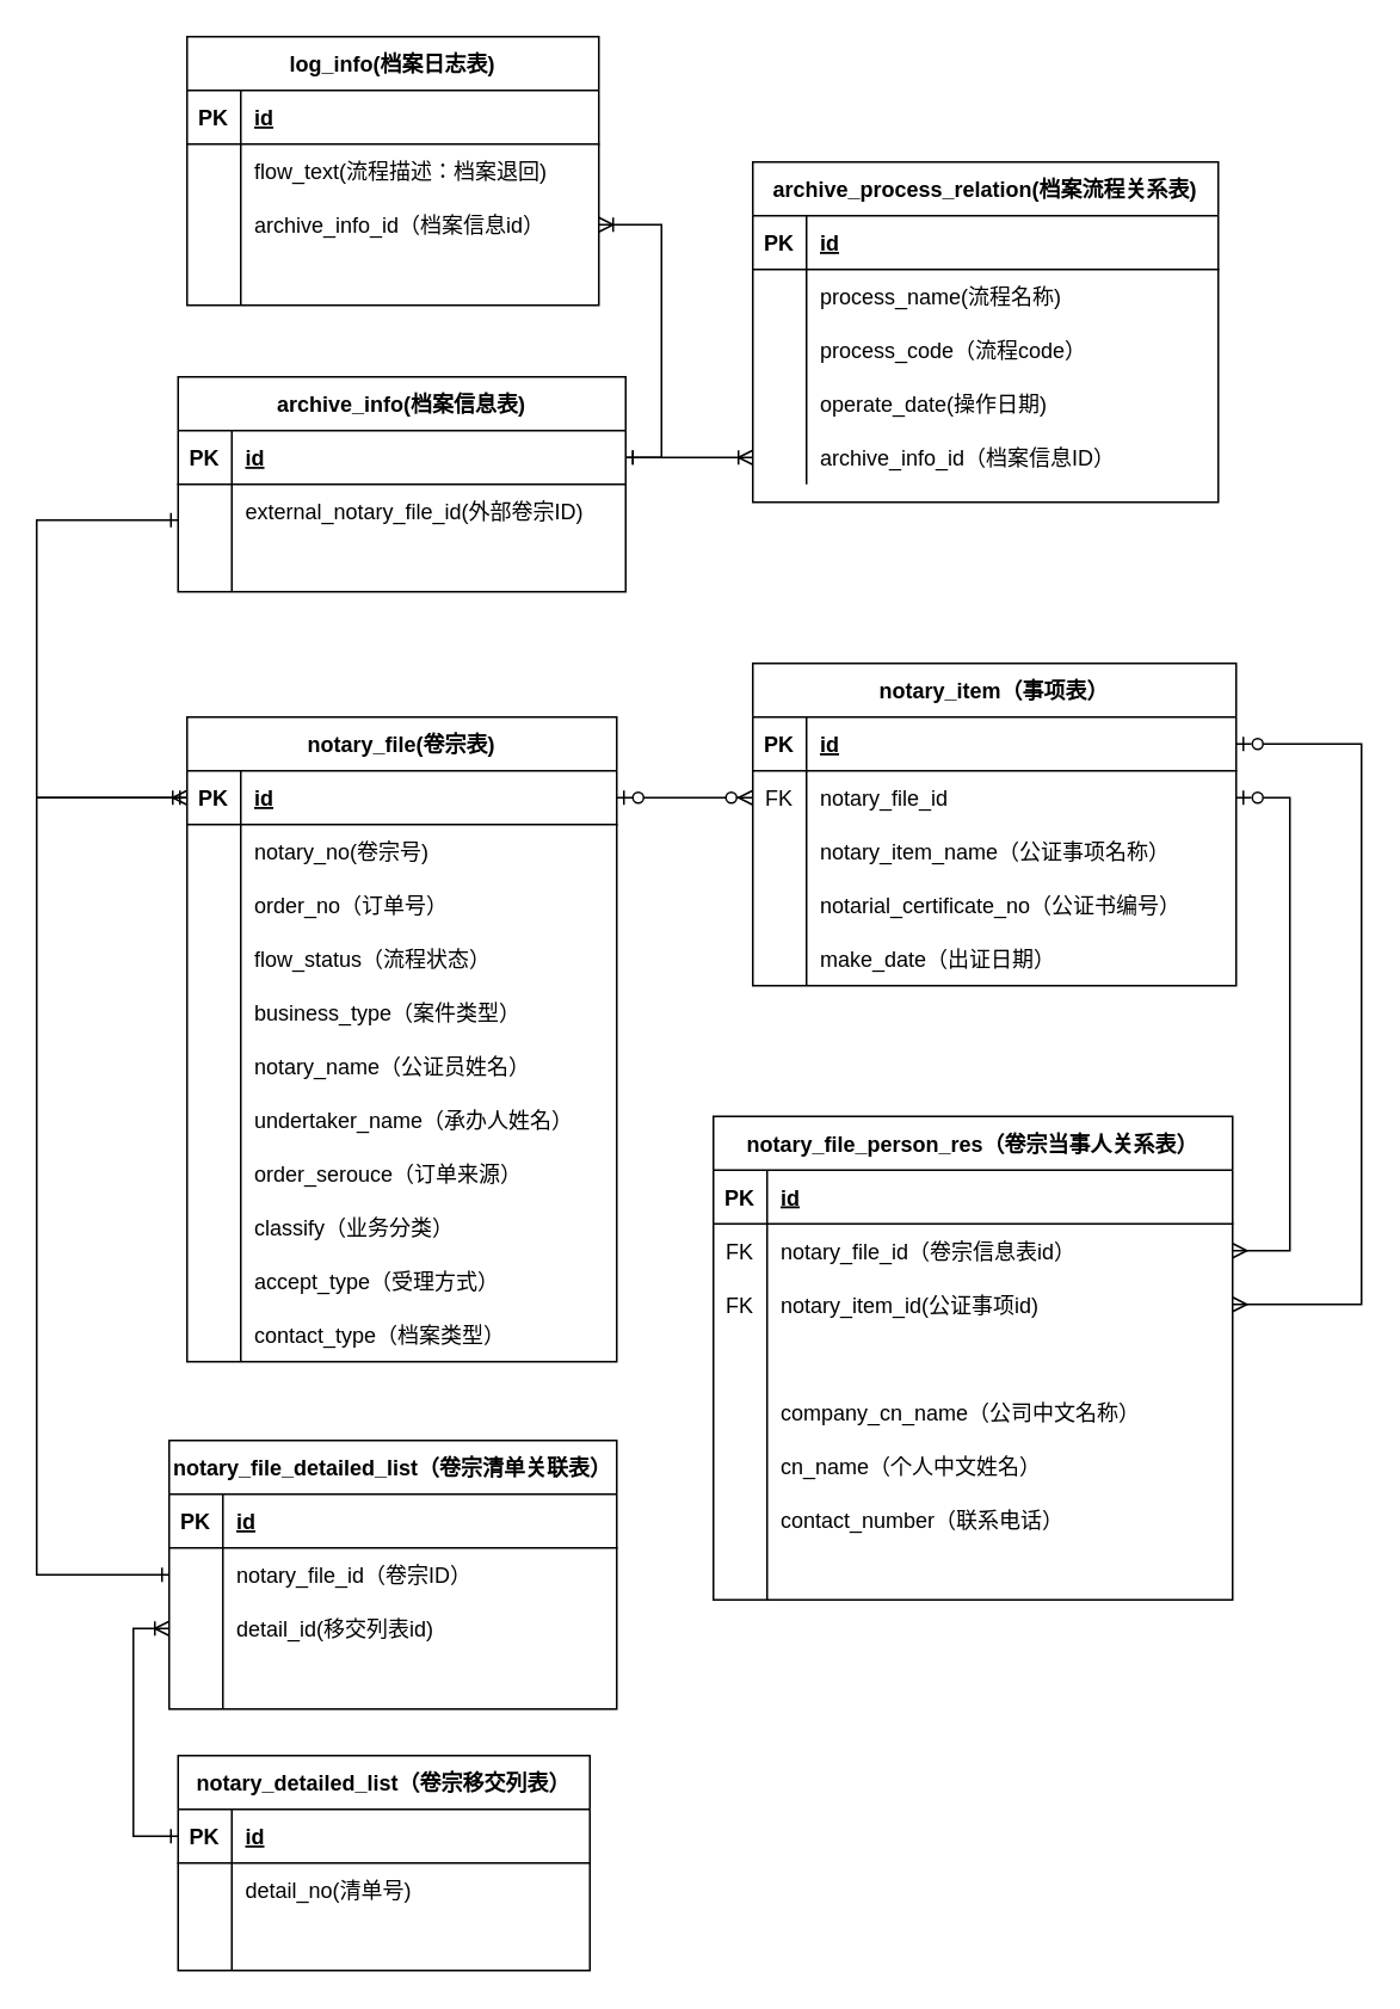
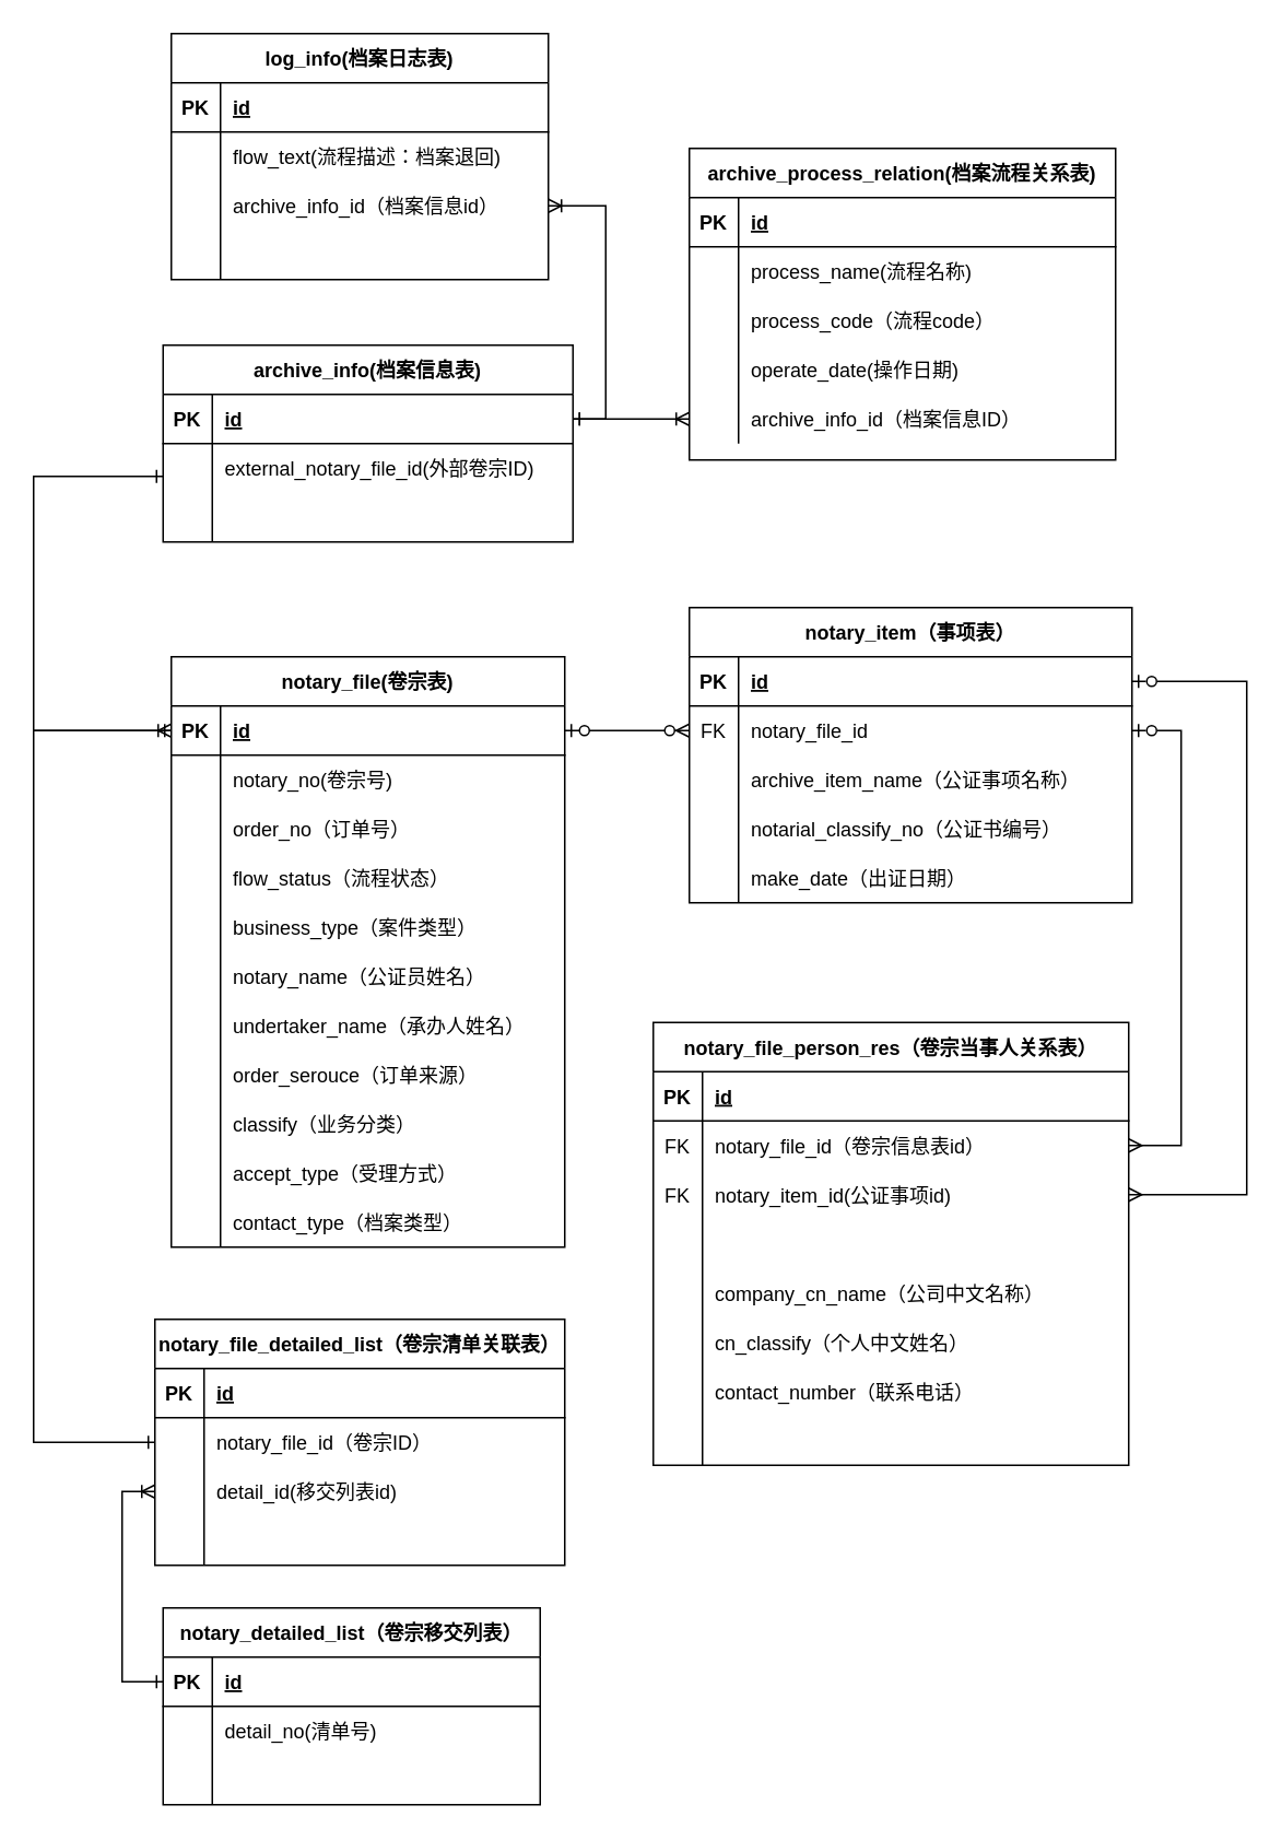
- <mxCell id="45" value="notary_item_name（公证事项名称）" style="shape=partialRectangle;connectable=0;fillColor=none;top=0;left=0;bottom=0;right=0;align=left;spacingLeft=6;overflow=hidden;" vertex="1" parent="43"><mxGeometry x="30" width="240" height="30" as="geometry"><mxRectangle width="240" height="30" as="alternateBounds" /></mxGeometry></mxCell>
+ <mxCell id="45" value="archive_item_name（公证事项名称）" style="shape=partialRectangle;connectable=0;fillColor=none;top=0;left=0;bottom=0;right=0;align=left;spacingLeft=6;overflow=hidden;" vertex="1" parent="43"><mxGeometry x="30" width="240" height="30" as="geometry"><mxRectangle width="240" height="30" as="alternateBounds" /></mxGeometry></mxCell>
- <mxCell id="48" value="notarial_certificate_no（公证书编号）" style="shape=partialRectangle;connectable=0;fillColor=none;top=0;left=0;bottom=0;right=0;align=left;spacingLeft=6;overflow=hidden;" vertex="1" parent="46"><mxGeometry x="30" width="240" height="30" as="geometry"><mxRectangle width="240" height="30" as="alternateBounds" /></mxGeometry></mxCell>
+ <mxCell id="48" value="notarial_classify_no（公证书编号）" style="shape=partialRectangle;connectable=0;fillColor=none;top=0;left=0;bottom=0;right=0;align=left;spacingLeft=6;overflow=hidden;" vertex="1" parent="46"><mxGeometry x="30" width="240" height="30" as="geometry"><mxRectangle width="240" height="30" as="alternateBounds" /></mxGeometry></mxCell>
- <mxCell id="70" value="cn_name（个人中文姓名）" style="shape=partialRectangle;connectable=0;fillColor=none;top=0;left=0;bottom=0;right=0;align=left;spacingLeft=6;overflow=hidden;" vertex="1" parent="68"><mxGeometry x="30" width="260" height="30" as="geometry"><mxRectangle width="260" height="30" as="alternateBounds" /></mxGeometry></mxCell>
+ <mxCell id="70" value="cn_classify（个人中文姓名）" style="shape=partialRectangle;connectable=0;fillColor=none;top=0;left=0;bottom=0;right=0;align=left;spacingLeft=6;overflow=hidden;" vertex="1" parent="68"><mxGeometry x="30" width="260" height="30" as="geometry"><mxRectangle width="260" height="30" as="alternateBounds" /></mxGeometry></mxCell>
